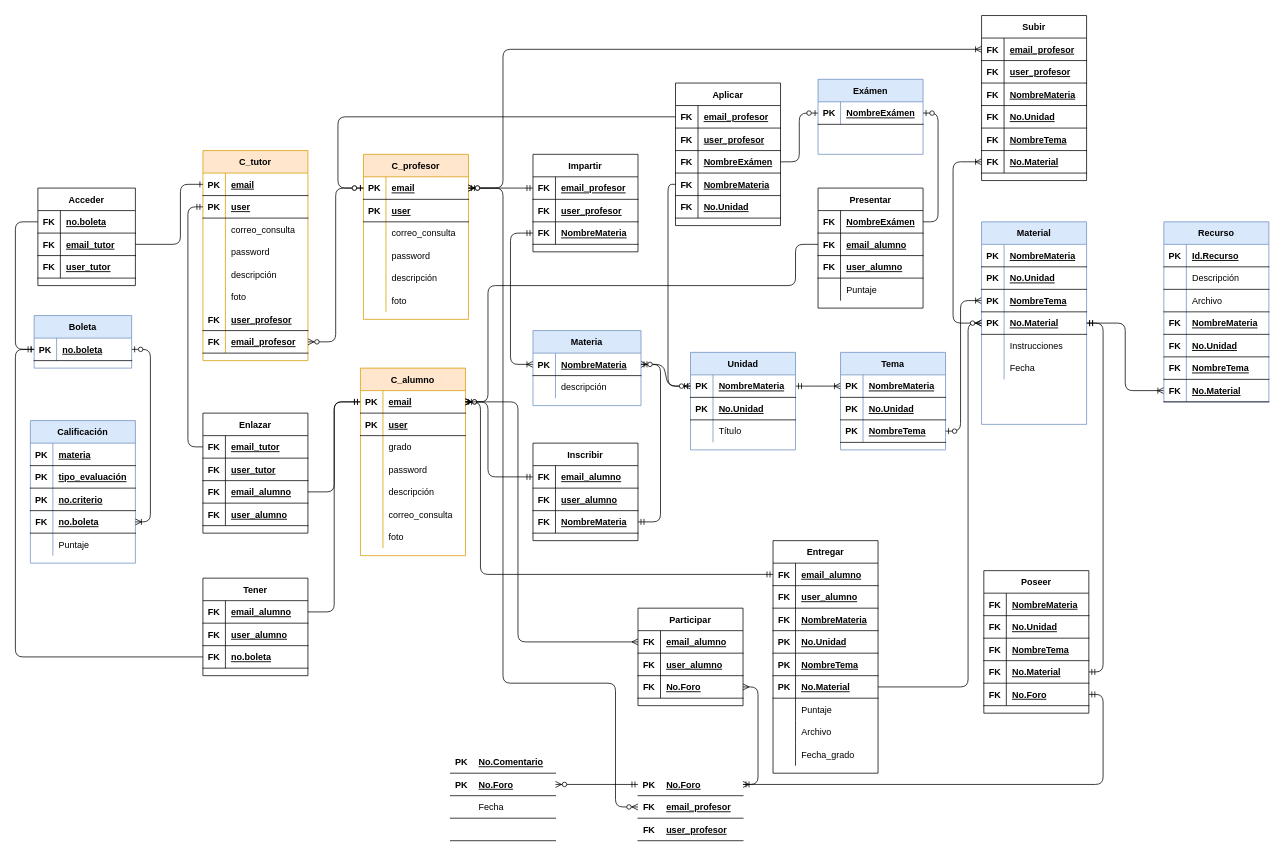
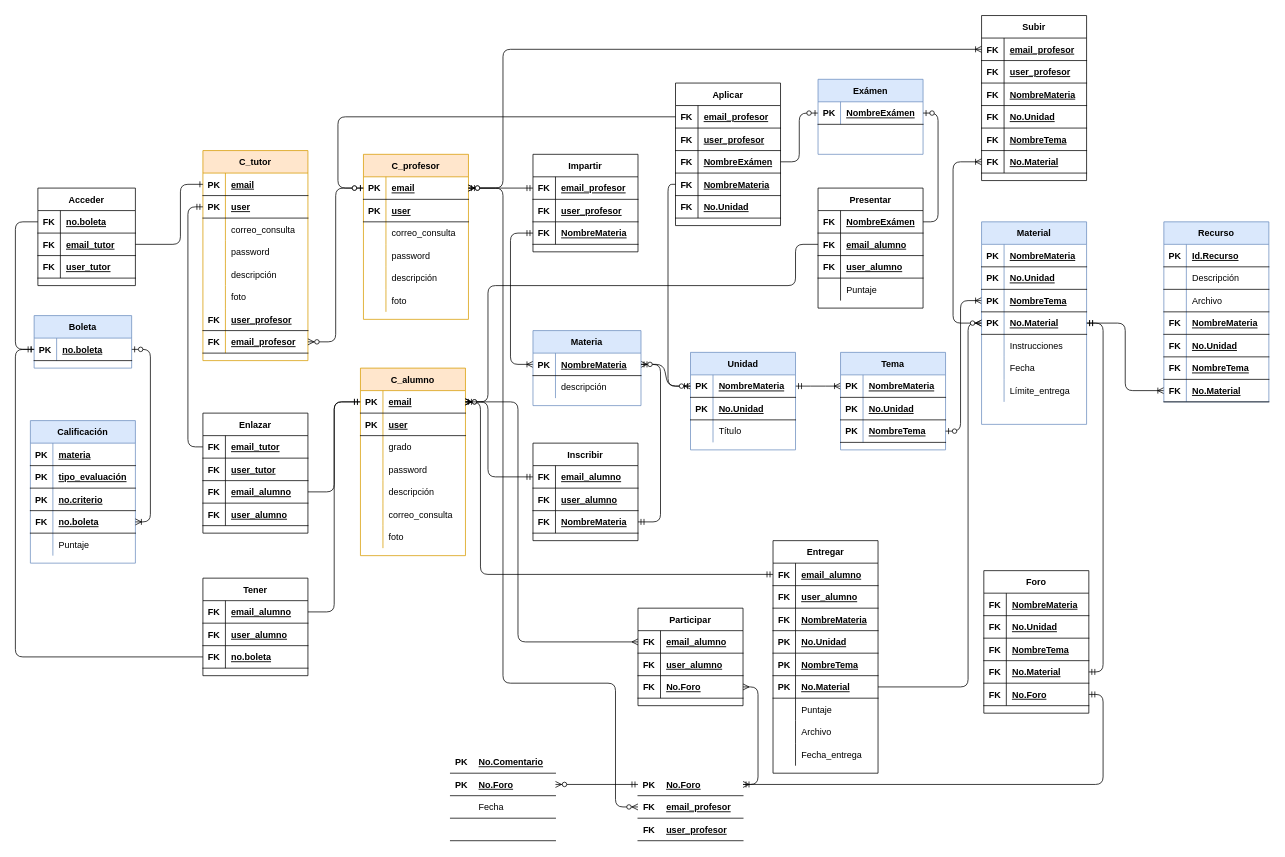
+ <mxCell id="278" value="Límite_entrega" style="shape=partialRectangle;connectable=0;fillColor=none;top=0;left=0;bottom=0;right=0;align=left;spacingLeft=6;overflow=hidden;" vertex="1" parent="276"><mxGeometry x="30" width="110" height="30" as="geometry" /></mxCell>
- <mxCell id="281" value="Poseer" style="shape=table;startSize=30;container=1;collapsible=1;childLayout=tableLayout;fixedRows=1;rowLines=0;fontStyle=1;align=center;resizeLast=1;" vertex="1" parent="1"><mxGeometry x="1311" y="760" width="140" height="190" as="geometry" /></mxCell>
+ <mxCell id="281" value="Foro" style="shape=table;startSize=30;container=1;collapsible=1;childLayout=tableLayout;fixedRows=1;rowLines=0;fontStyle=1;align=center;resizeLast=1;" vertex="1" parent="1"><mxGeometry x="1311" y="760" width="140" height="190" as="geometry" /></mxCell>
- <mxCell id="226" value="Fecha_grado" style="shape=partialRectangle;connectable=0;fillColor=none;top=0;left=0;bottom=0;right=0;align=left;spacingLeft=6;overflow=hidden;" vertex="1" parent="224"><mxGeometry x="30" width="110" height="30" as="geometry" /></mxCell>
+ <mxCell id="226" value="Fecha_entrega" style="shape=partialRectangle;connectable=0;fillColor=none;top=0;left=0;bottom=0;right=0;align=left;spacingLeft=6;overflow=hidden;" vertex="1" parent="224"><mxGeometry x="30" width="110" height="30" as="geometry" /></mxCell>
